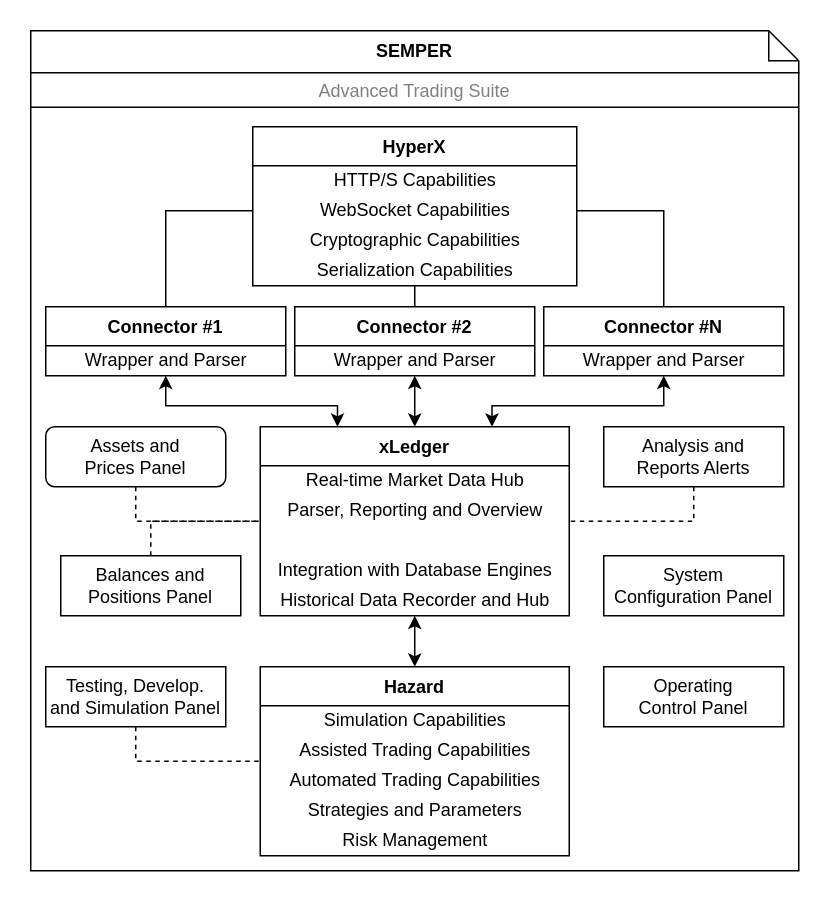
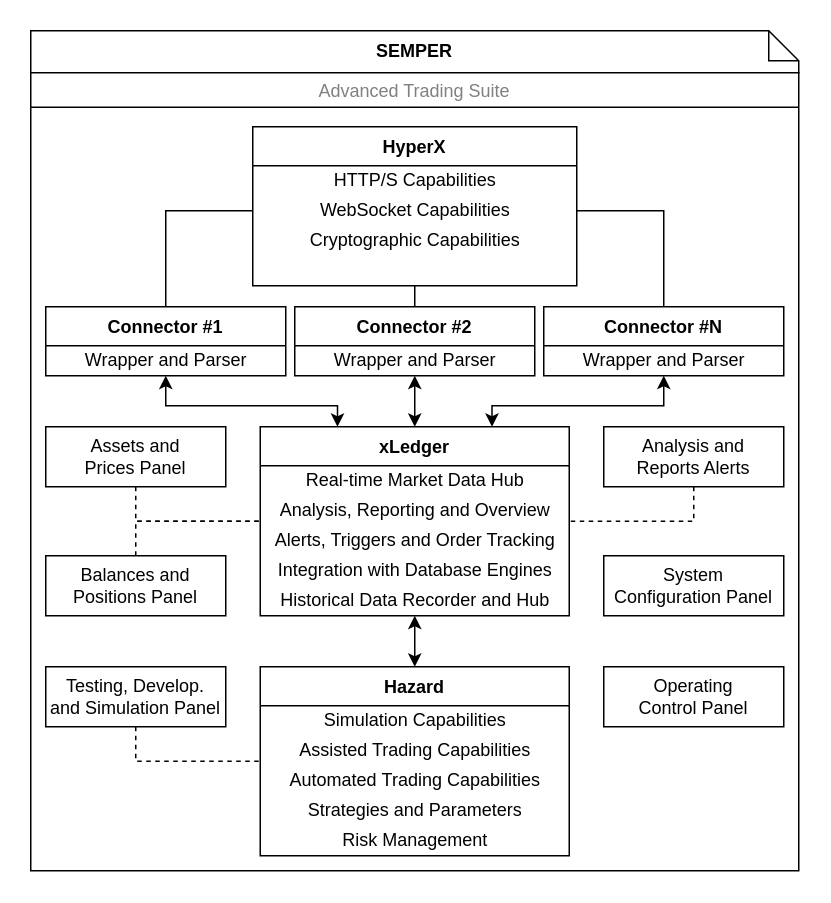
- <mxCell id="41" value="&lt;span style=&quot;text-align: left&quot;&gt;Serialization Capabilities&lt;/span&gt;" style="text;html=1;align=center;verticalAlign=middle;resizable=0;points=[];autosize=1;fontColor=#000000;container=0;" vertex="1" parent="2"><mxGeometry x="148" y="150" width="216" height="20" as="geometry" /></mxCell>
- <mxCell id="18" value="Assets and&lt;br&gt;Prices Panel" style="whiteSpace=wrap;html=1;treeFolding=1;treeMoving=1;newEdgeStyle={&quot;edgeStyle&quot;:&quot;elbowEdgeStyle&quot;,&quot;startArrow&quot;:&quot;none&quot;,&quot;endArrow&quot;:&quot;none&quot;};strokeColor=#000000;fontColor=#000000;container=0;rounded=1;" vertex="1" parent="2"><mxGeometry x="10" y="264" width="120" height="40" as="geometry" /></mxCell>
+ <mxCell id="18" value="Assets and&lt;br&gt;Prices Panel" style="whiteSpace=wrap;html=1;treeFolding=1;treeMoving=1;newEdgeStyle={&quot;edgeStyle&quot;:&quot;elbowEdgeStyle&quot;,&quot;startArrow&quot;:&quot;none&quot;,&quot;endArrow&quot;:&quot;none&quot;};strokeColor=#000000;fontColor=#000000;container=0;" vertex="1" parent="2"><mxGeometry x="10" y="264" width="120" height="40" as="geometry" /></mxCell>
- <mxCell id="28" value="&lt;span style=&quot;text-align: left&quot;&gt;Parser, Reporting and Overview&lt;/span&gt;&lt;span style=&quot;text-align: left&quot;&gt;&lt;br&gt;&lt;/span&gt;" style="text;html=1;align=center;verticalAlign=middle;resizable=0;points=[];autosize=0;fontColor=#000000;container=0;" vertex="1" parent="2"><mxGeometry x="153" y="310" width="206" height="20" as="geometry" /></mxCell>
+ <mxCell id="28" value="&lt;span style=&quot;text-align: left&quot;&gt;Analysis, Reporting and Overview&lt;/span&gt;&lt;span style=&quot;text-align: left&quot;&gt;&lt;br&gt;&lt;/span&gt;" style="text;html=1;align=center;verticalAlign=middle;resizable=0;points=[];autosize=0;fontColor=#000000;container=0;" vertex="1" parent="2"><mxGeometry x="153" y="310" width="206" height="20" as="geometry" /></mxCell>
+ <mxCell id="29" value="&lt;span style=&quot;text-align: left&quot;&gt;Alerts, Triggers and Order Tracking&lt;/span&gt;&lt;span style=&quot;text-align: left&quot;&gt;&lt;br&gt;&lt;/span&gt;" style="text;html=1;align=center;verticalAlign=middle;resizable=0;points=[];autosize=0;fontColor=#000000;container=0;" vertex="1" parent="2"><mxGeometry x="153" y="330" width="206" height="20" as="geometry" /></mxCell>
- <mxCell id="20" value="Balances and Positions Panel" style="whiteSpace=wrap;html=1;treeFolding=1;treeMoving=1;newEdgeStyle={&quot;edgeStyle&quot;:&quot;elbowEdgeStyle&quot;,&quot;startArrow&quot;:&quot;none&quot;,&quot;endArrow&quot;:&quot;none&quot;};strokeColor=#000000;fontColor=#000000;container=0;" vertex="1" parent="2"><mxGeometry x="20" y="350" width="120" height="40" as="geometry" /></mxCell>
+ <mxCell id="20" value="Balances and Positions Panel" style="whiteSpace=wrap;html=1;treeFolding=1;treeMoving=1;newEdgeStyle={&quot;edgeStyle&quot;:&quot;elbowEdgeStyle&quot;,&quot;startArrow&quot;:&quot;none&quot;,&quot;endArrow&quot;:&quot;none&quot;};strokeColor=#000000;fontColor=#000000;container=0;" vertex="1" parent="2"><mxGeometry x="10" y="350" width="120" height="40" as="geometry" /></mxCell>
